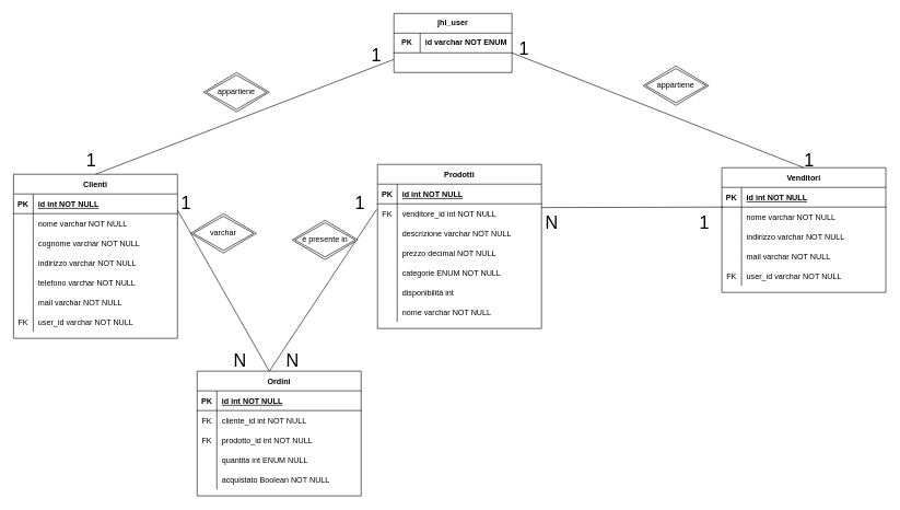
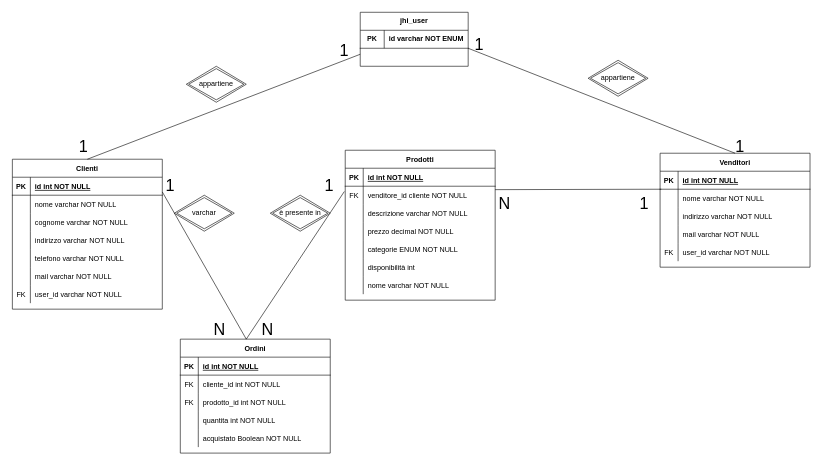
- <mxCell id="24" value="venditore_id int NOT NULL" style="shape=partialRectangle;overflow=hidden;connectable=0;fillColor=none;top=0;left=0;bottom=0;right=0;align=left;spacingLeft=6;" parent="22" vertex="1"><mxGeometry x="30" width="220" height="30" as="geometry" /></mxCell>
+ <mxCell id="24" value="venditore_id cliente NOT NULL" style="shape=partialRectangle;overflow=hidden;connectable=0;fillColor=none;top=0;left=0;bottom=0;right=0;align=left;spacingLeft=6;" parent="22" vertex="1"><mxGeometry x="30" width="220" height="30" as="geometry" /></mxCell>
- <mxCell id="87" value="è presente in" style="shape=rhombus;double=1;perimeter=rhombusPerimeter;whiteSpace=wrap;html=1;align=center;" vertex="1" parent="1"><mxGeometry x="445" y="335" width="100" height="60" as="geometry" /></mxCell>
+ <mxCell id="87" value="è presente in" style="shape=rhombus;double=1;perimeter=rhombusPerimeter;whiteSpace=wrap;html=1;align=center;" vertex="1" parent="1"><mxGeometry x="450" y="325" width="100" height="60" as="geometry" /></mxCell>
- <mxCell id="14" value="quantita int ENUM NULL" style="shape=partialRectangle;overflow=hidden;connectable=0;fillColor=none;top=0;left=0;bottom=0;right=0;align=left;spacingLeft=6;" parent="12" vertex="1"><mxGeometry x="30" width="220" height="30" as="geometry" /></mxCell>
+ <mxCell id="14" value="quantita int NOT NULL" style="shape=partialRectangle;overflow=hidden;connectable=0;fillColor=none;top=0;left=0;bottom=0;right=0;align=left;spacingLeft=6;" parent="12" vertex="1"><mxGeometry x="30" width="220" height="30" as="geometry" /></mxCell>
